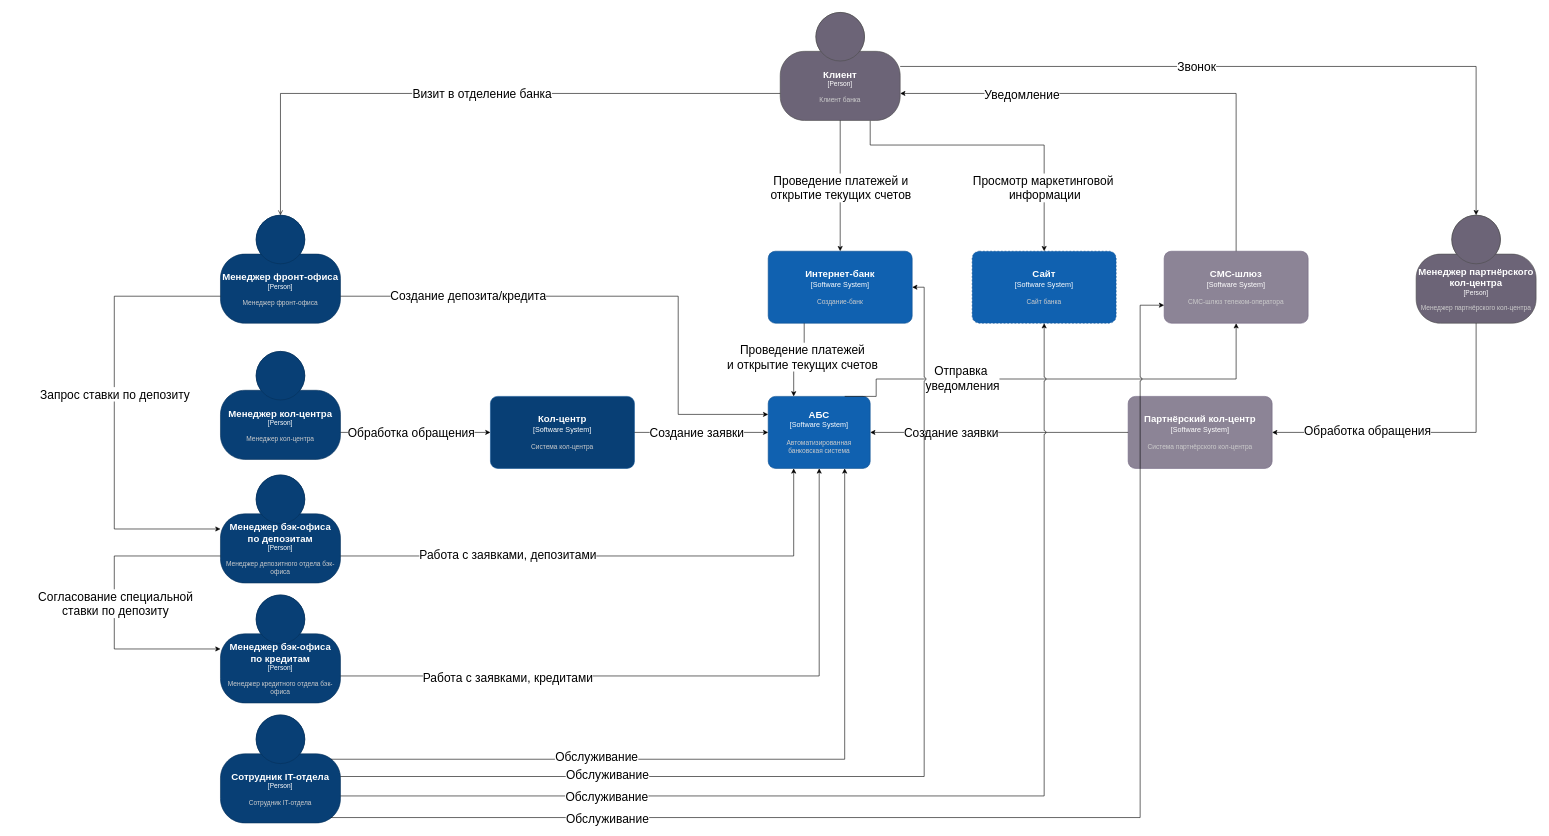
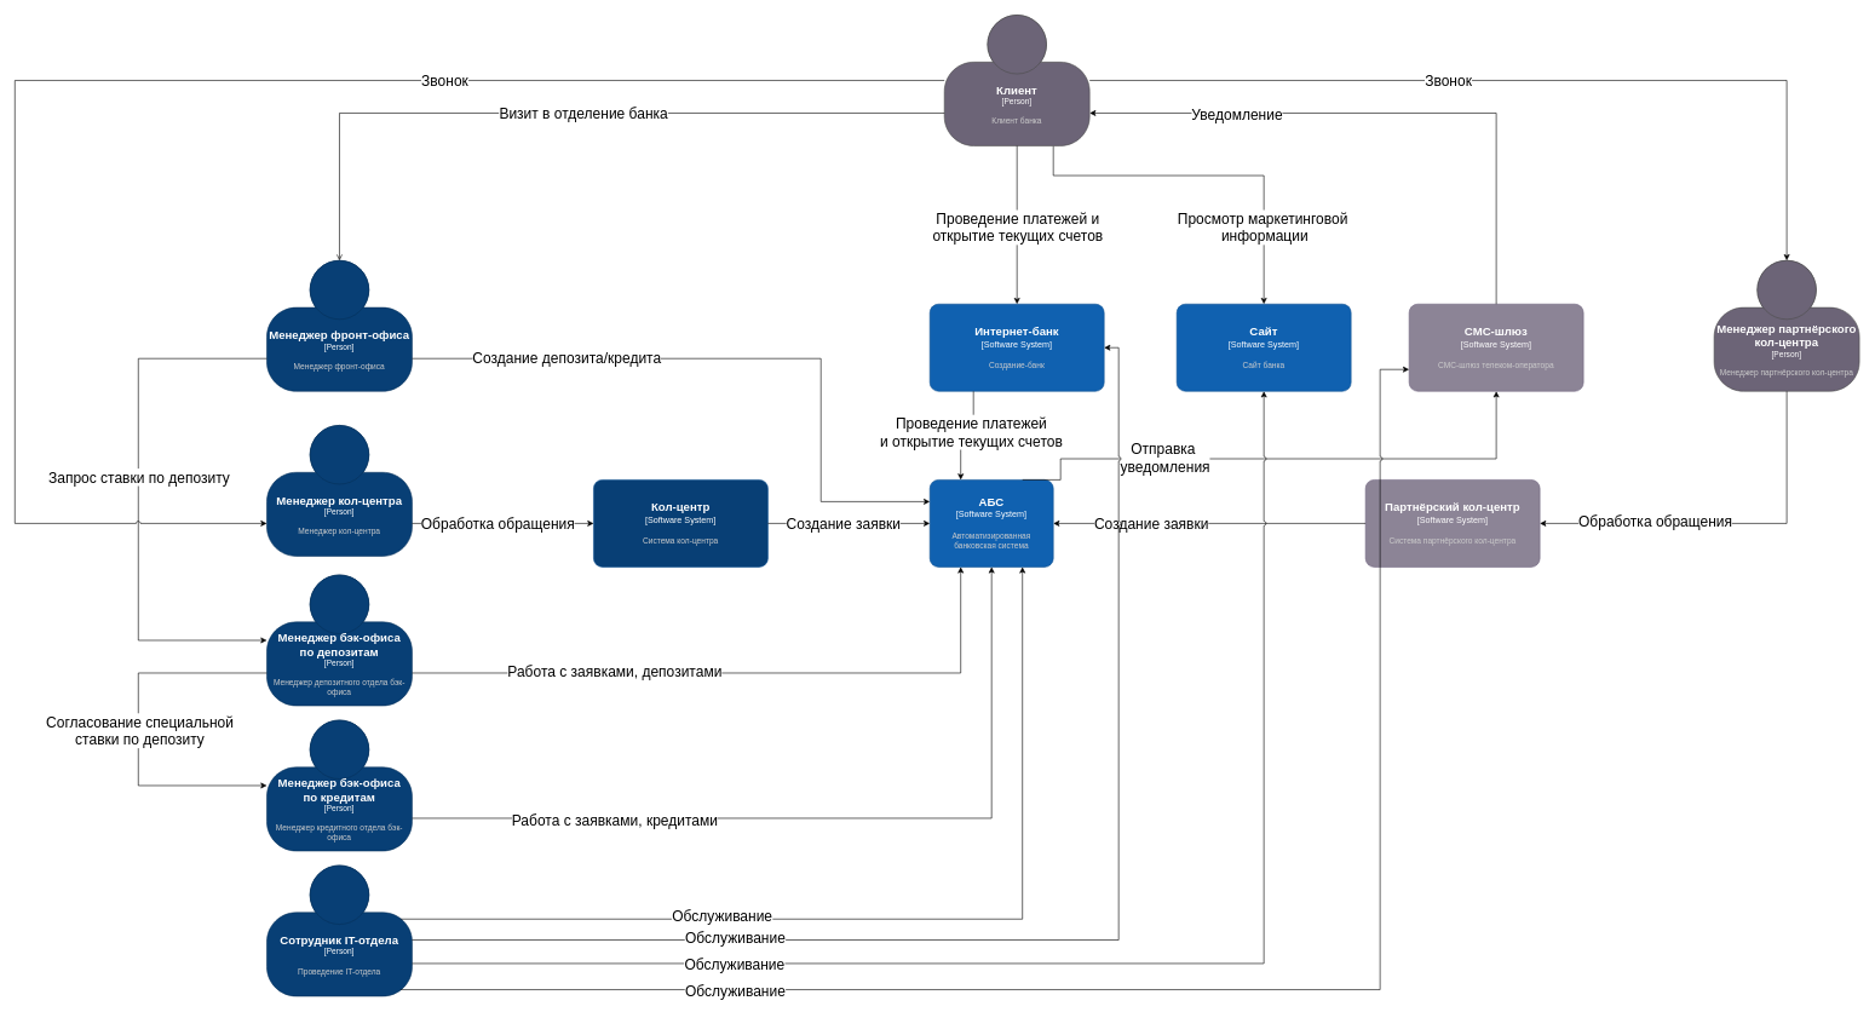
+ <mxCell id="25" value="&lt;font style=&quot;font-size: 20px;&quot;&gt;Звонок&lt;/font&gt;" style="edgeStyle=orthogonalEdgeStyle;rounded=0;orthogonalLoop=1;jettySize=auto;html=1;exitX=0;exitY=0.5;exitDx=0;exitDy=0;exitPerimeter=0;entryX=0;entryY=0.75;entryDx=0;entryDy=0;entryPerimeter=0;jumpStyle=arc;" parent="1" source="12" target="2" edge="1"><mxGeometry x="-0.386" relative="1" as="geometry"><Array as="points"><mxPoint x="20" y="110" /><mxPoint x="20" y="720" /></Array><mxPoint x="-1" as="offset" /></mxGeometry></mxCell>
- <mxCell id="9" value="&lt;font style=&quot;font-size: 16px&quot;&gt;&lt;b&gt;Сайт&lt;/b&gt;&lt;/font&gt;&lt;div&gt;[Software System]&lt;/div&gt;&lt;br&gt;&lt;div&gt;&lt;font style=&quot;font-size: 11px&quot;&gt;&lt;font color=&quot;#cccccc&quot;&gt;Сайт банка&lt;/font&gt;&lt;/div&gt;" style="rounded=1;whiteSpace=wrap;html=1;labelBackgroundColor=none;fillColor=#1061B0;fontColor=#ffffff;align=center;arcSize=10;strokeColor=#0D5091;metaEdit=1;resizable=1;points=[[0.25,0,0],[0.5,0,0],[0.75,0,0],[1,0.25,0],[1,0.5,0],[1,0.75,0],[0.75,1,0],[0.5,1,0],[0.25,1,0],[0,0.75,0],[0,0.5,0],[0,0.25,0]];dashed=1;" parent="1" vertex="1"><mxGeometry x="1620" y="418" width="240" height="120" as="geometry" /></mxCell>
+ <mxCell id="9" value="&lt;font style=&quot;font-size: 16px&quot;&gt;&lt;b&gt;Сайт&lt;/b&gt;&lt;/font&gt;&lt;div&gt;[Software System]&lt;/div&gt;&lt;br&gt;&lt;div&gt;&lt;font style=&quot;font-size: 11px&quot;&gt;&lt;font color=&quot;#cccccc&quot;&gt;Сайт банка&lt;/font&gt;&lt;/div&gt;" style="rounded=1;whiteSpace=wrap;html=1;labelBackgroundColor=none;fillColor=#1061B0;fontColor=#ffffff;align=center;arcSize=10;strokeColor=#0D5091;metaEdit=1;resizable=1;points=[[0.25,0,0],[0.5,0,0],[0.75,0,0],[1,0.25,0],[1,0.5,0],[1,0.75,0],[0.75,1,0],[0.5,1,0],[0.25,1,0],[0,0.75,0],[0,0.5,0],[0,0.25,0]];" parent="1" vertex="1"><mxGeometry x="1620" y="418" width="240" height="120" as="geometry" /></mxCell>
- <mxCell id="13" value="&lt;font style=&quot;font-size: 16px&quot;&gt;&lt;b&gt;Сотрудник IT-отдела&lt;/b&gt;&lt;/font&gt;&lt;div&gt;[Person]&lt;/div&gt;&lt;br&gt;&lt;div&gt;&lt;font style=&quot;font-size: 11px&quot;&gt;&lt;font color=&quot;#cccccc&quot;&gt;Сотрудник IT-отдела&lt;/font&gt;&lt;/div&gt;" style="html=1;fontSize=11;dashed=0;whiteSpace=wrap;fillColor=#083F75;strokeColor=#06315C;fontColor=#ffffff;shape=mxgraph.c4.person2;align=center;metaEdit=1;points=[[0,0.5,0,0,0],[0,0.75,0,0,0],[0.25,1,0,0,0],[0.5,0,0,0,0],[0.5,1,0,0,0],[0.75,1,0,0,0],[0.92,0.41,0,0,0],[0.92,0.95,0,0,0],[1,0.57,0,0,0],[1,0.75,0,0,0]];resizable=1;" parent="1" vertex="1"><mxGeometry x="367" y="1191" width="200" height="180" as="geometry" /></mxCell>
+ <mxCell id="13" value="&lt;font style=&quot;font-size: 16px&quot;&gt;&lt;b&gt;Сотрудник IT-отдела&lt;/b&gt;&lt;/font&gt;&lt;div&gt;[Person]&lt;/div&gt;&lt;br&gt;&lt;div&gt;&lt;font style=&quot;font-size: 11px&quot;&gt;&lt;font color=&quot;#cccccc&quot;&gt;Проведение IT-отдела&lt;/font&gt;&lt;/div&gt;" style="html=1;fontSize=11;dashed=0;whiteSpace=wrap;fillColor=#083F75;strokeColor=#06315C;fontColor=#ffffff;shape=mxgraph.c4.person2;align=center;metaEdit=1;points=[[0,0.5,0,0,0],[0,0.75,0,0,0],[0.25,1,0,0,0],[0.5,0,0,0,0],[0.5,1,0,0,0],[0.75,1,0,0,0],[0.92,0.41,0,0,0],[0.92,0.95,0,0,0],[1,0.57,0,0,0],[1,0.75,0,0,0]];resizable=1;" parent="1" vertex="1"><mxGeometry x="367" y="1191" width="200" height="180" as="geometry" /></mxCell>
